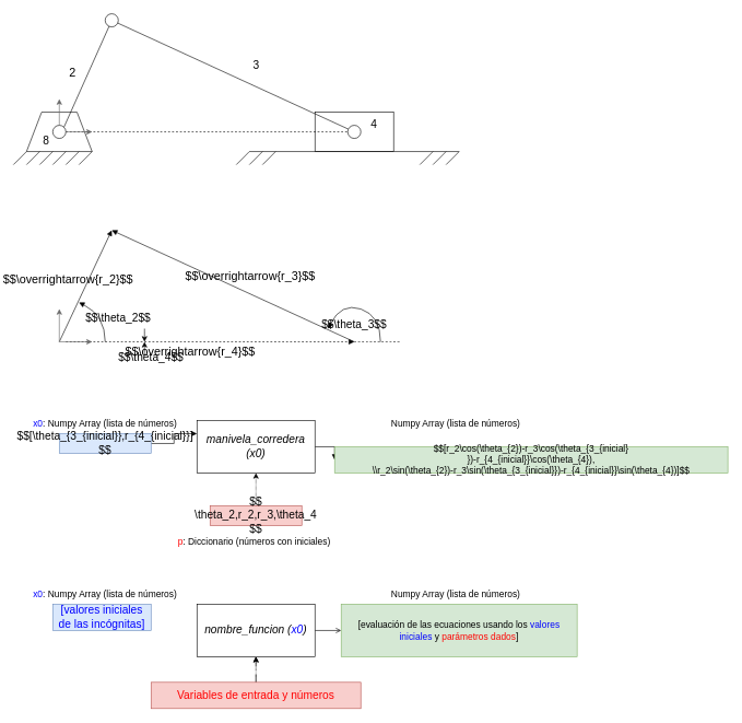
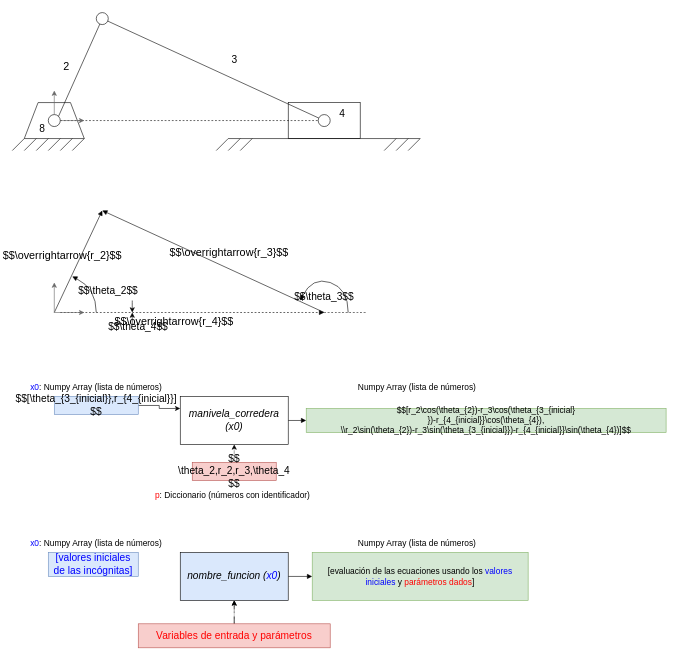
- <mxCell id="42" value="&lt;i&gt;manivela_corredera (x0)&lt;/i&gt;" style="rounded=0;whiteSpace=wrap;html=1;fontSize=17;" parent="1" vertex="1"><mxGeometry x="300" y="640" width="180" height="80" as="geometry" /></mxCell>
+ <mxCell id="42" value="&lt;i&gt;manivela_corredera (x0)&lt;/i&gt;" style="rounded=0;whiteSpace=wrap;html=1;fontSize=17;" parent="1" vertex="1"><mxGeometry x="300" y="660" width="180" height="80" as="geometry" /></mxCell>
- <mxCell id="50" value="&lt;font color=&quot;#ff0000&quot;&gt;p&lt;/font&gt;: Diccionario (números con iniciales)" style="text;html=1;strokeColor=none;fillColor=none;align=center;verticalAlign=middle;whiteSpace=wrap;rounded=0;dashed=1;fontSize=14;fontColor=#000000;" parent="1" vertex="1"><mxGeometry x="245" y="810" width="285" height="30" as="geometry" /></mxCell>
+ <mxCell id="50" value="&lt;font color=&quot;#ff0000&quot;&gt;p&lt;/font&gt;: Diccionario (números con identificador)" style="text;html=1;strokeColor=none;fillColor=none;align=center;verticalAlign=middle;whiteSpace=wrap;rounded=0;dashed=1;fontSize=14;fontColor=#000000;" parent="1" vertex="1"><mxGeometry x="245" y="810" width="285" height="30" as="geometry" /></mxCell>
- <mxCell id="53" value="&lt;i&gt;nombre_funcion (&lt;font color=&quot;#0000ff&quot;&gt;x0&lt;/font&gt;)&lt;/i&gt;" style="rounded=0;whiteSpace=wrap;html=1;fontSize=17;" parent="1" vertex="1"><mxGeometry x="300" y="920" width="180" height="80" as="geometry" /></mxCell>
+ <mxCell id="53" value="&lt;i&gt;nombre_funcion (&lt;font color=&quot;#0000ff&quot;&gt;x0&lt;/font&gt;)&lt;/i&gt;" style="rounded=0;whiteSpace=wrap;html=1;fontSize=17;fillColor=#dae8fc;" parent="1" vertex="1"><mxGeometry x="300" y="920" width="180" height="80" as="geometry" /></mxCell>
- <mxCell id="52" style="edgeStyle=orthogonalEdgeStyle;rounded=0;orthogonalLoop=1;jettySize=auto;html=1;exitX=1;exitY=0.5;exitDx=0;exitDy=0;entryX=0;entryY=0.5;entryDx=0;entryDy=0;labelBackgroundColor=none;fontSize=17;startArrow=none;startFill=0;endArrow=open;endFill=1;" parent="1" source="53" target="58" edge="1"><mxGeometry relative="1" as="geometry" /></mxCell>
+ <mxCell id="52" style="edgeStyle=orthogonalEdgeStyle;rounded=0;orthogonalLoop=1;jettySize=auto;html=1;exitX=1;exitY=0.5;exitDx=0;exitDy=0;entryX=0;entryY=0.5;entryDx=0;entryDy=0;labelBackgroundColor=none;fontSize=17;startArrow=none;startFill=0;endArrow=block;endFill=1;" parent="1" source="53" target="58" edge="1"><mxGeometry relative="1" as="geometry" /></mxCell>
- <mxCell id="57" value="Variables de entrada y números" style="text;html=1;strokeColor=#b85450;fillColor=#f8cecc;align=center;verticalAlign=middle;whiteSpace=wrap;rounded=0;fontSize=17;fontColor=#FF0000;" parent="1" vertex="1"><mxGeometry x="230" y="1039" width="320" height="40" as="geometry" /></mxCell>
+ <mxCell id="57" value="Variables de entrada y parámetros" style="text;html=1;strokeColor=#b85450;fillColor=#f8cecc;align=center;verticalAlign=middle;whiteSpace=wrap;rounded=0;fontSize=17;fontColor=#FF0000;" parent="1" vertex="1"><mxGeometry x="230" y="1039" width="320" height="40" as="geometry" /></mxCell>
